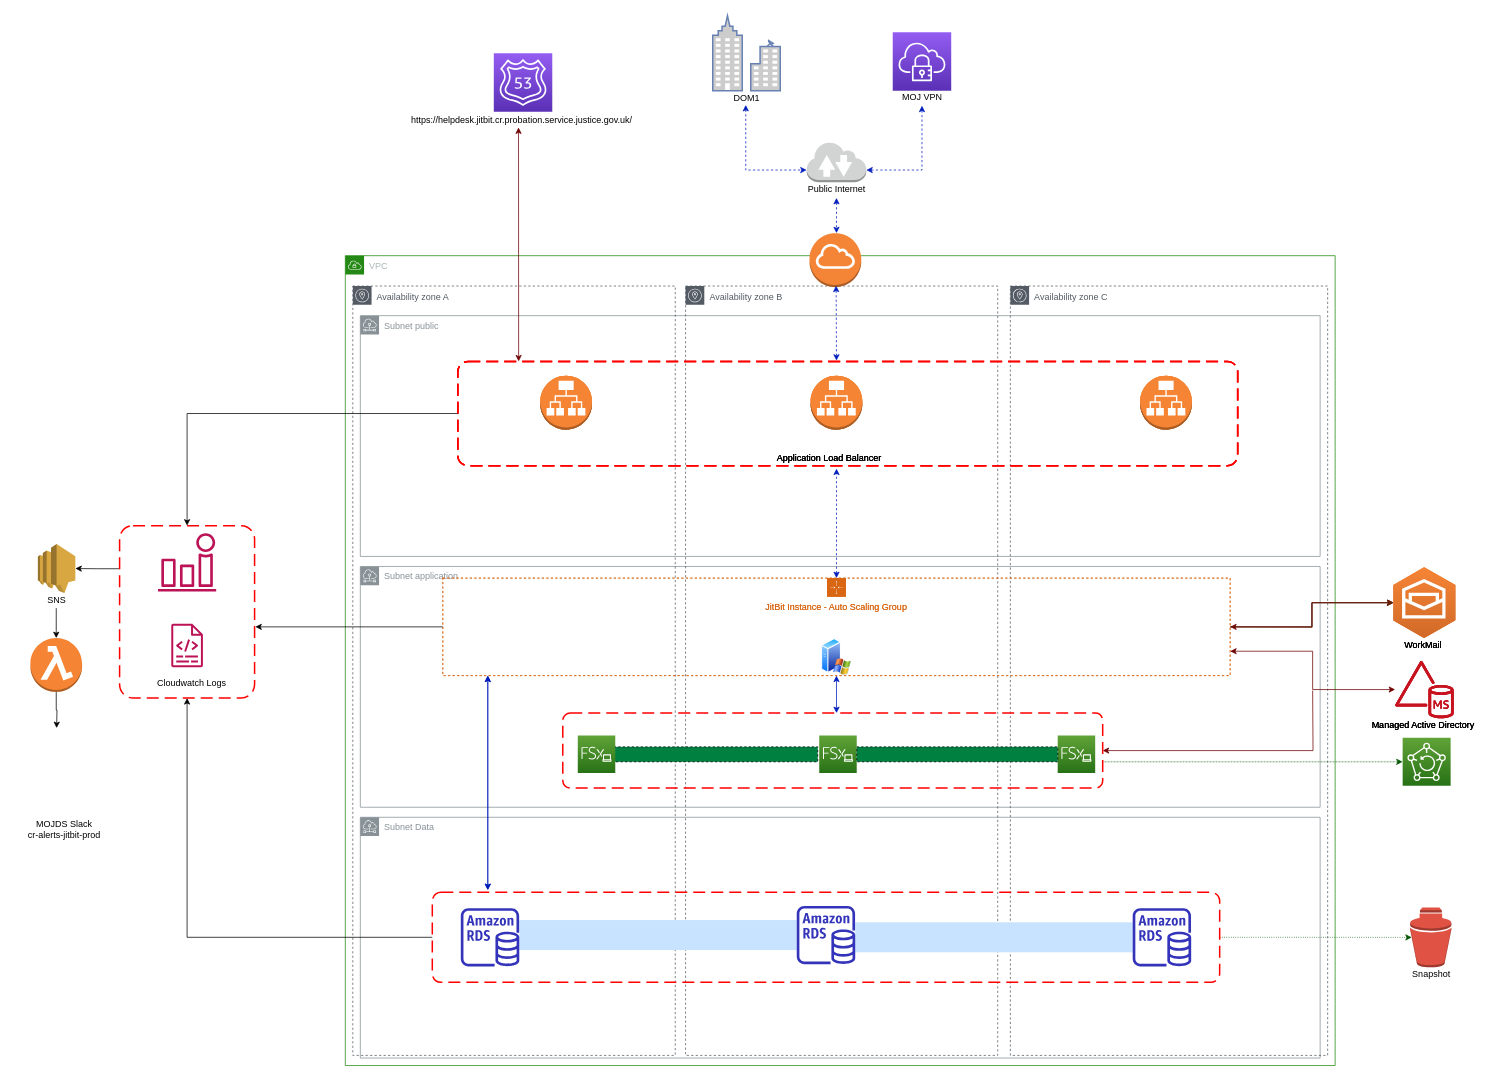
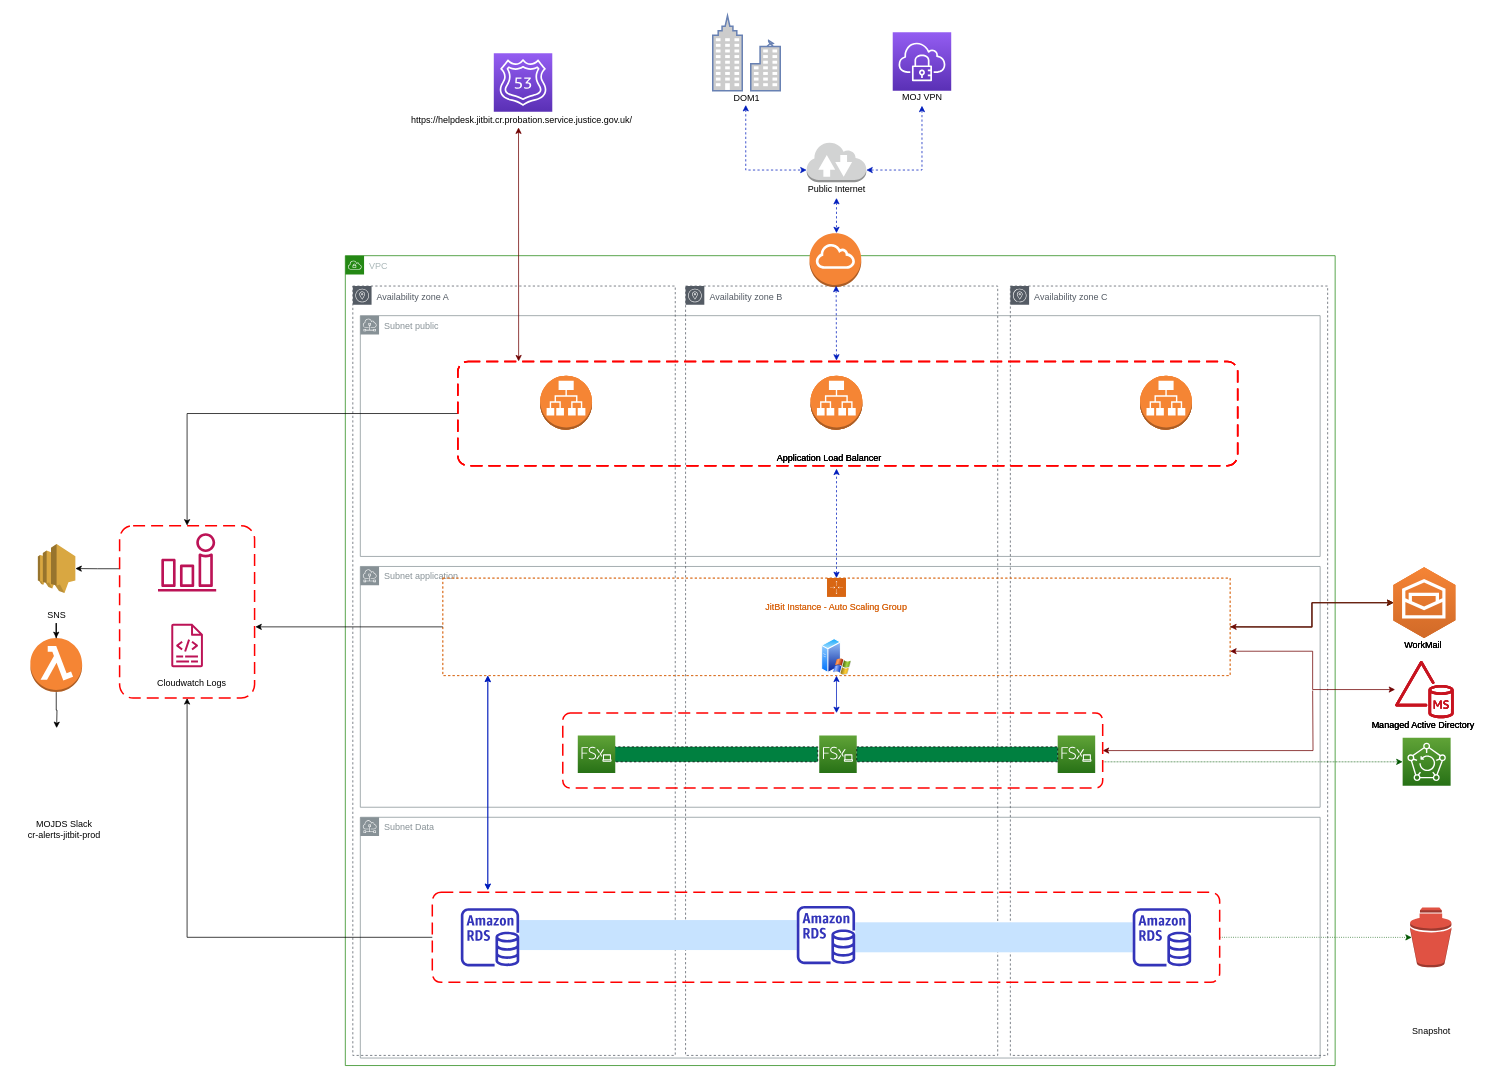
- <mxCell id="101" value="SNS" style="text;html=1;resizable=0;autosize=1;align=center;verticalAlign=middle;points=[];fillColor=none;strokeColor=none;rounded=0;" parent="79" vertex="1"><mxGeometry x="54.5" y="790" width="40" height="20" as="geometry" /></mxCell>
+ <mxCell id="101" value="SNS" style="text;html=1;resizable=0;autosize=1;align=center;verticalAlign=middle;points=[];fillColor=none;strokeColor=none;rounded=0;" parent="79" vertex="1"><mxGeometry x="54.5" y="810" width="40" height="20" as="geometry" /></mxCell>
- <mxCell id="22" value="Snapshot" style="text;html=1;resizable=0;autosize=1;align=center;verticalAlign=middle;points=[];fillColor=none;strokeColor=none;rounded=0;" parent="13" vertex="1"><mxGeometry x="1872.5" y="1289" width="70" height="20" as="geometry" /></mxCell>
+ <mxCell id="22" value="Snapshot" style="text;html=1;resizable=0;autosize=1;align=center;verticalAlign=middle;points=[];fillColor=none;strokeColor=none;rounded=0;" parent="13" vertex="1"><mxGeometry x="1872.5" y="1364" width="70" height="20" as="geometry" /></mxCell>
